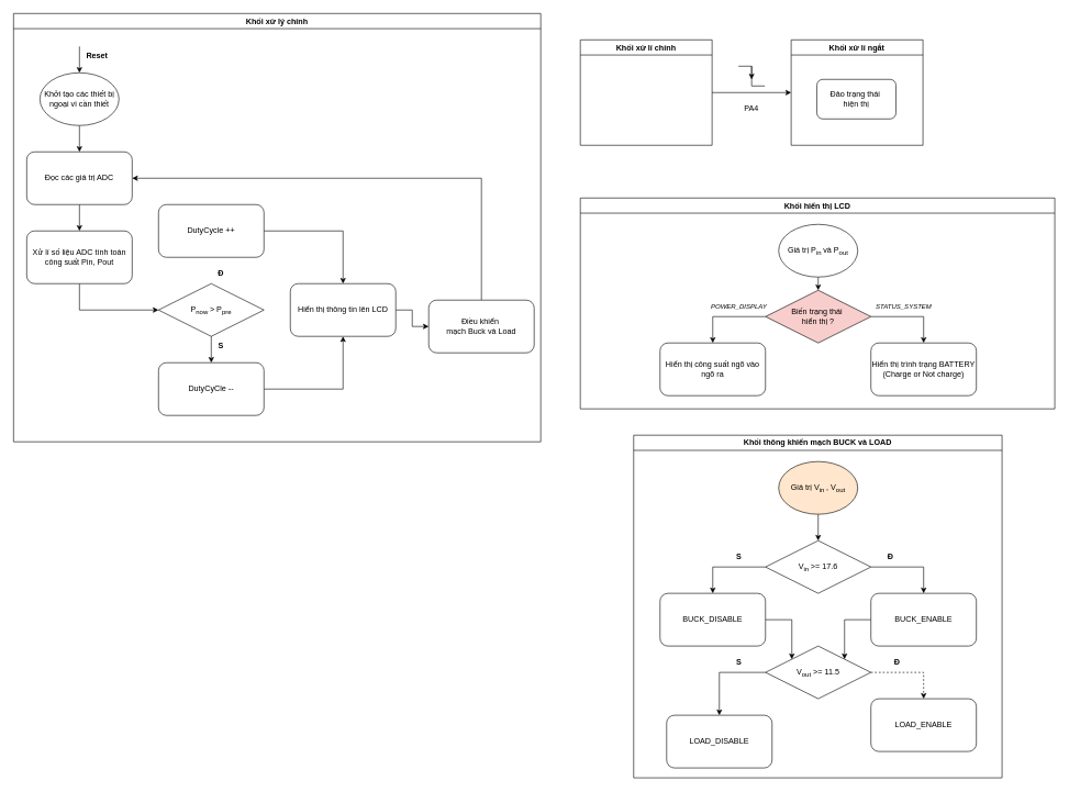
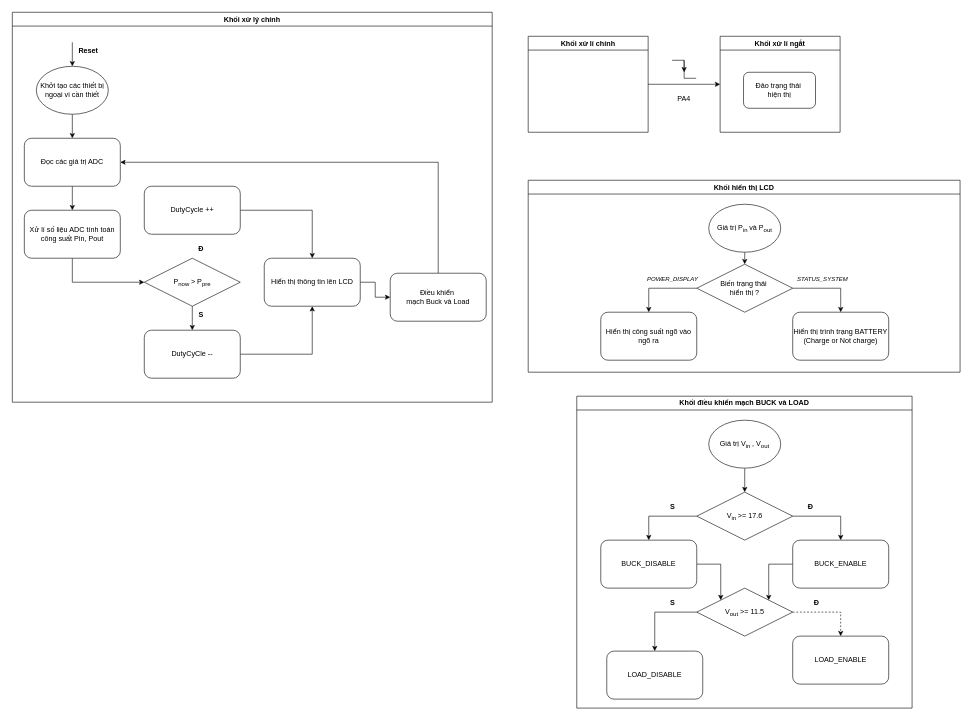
- <mxCell id="34" value="Biến trạng thái&amp;nbsp;&lt;div&gt;hiển thị ?&lt;/div&gt;" style="rhombus;whiteSpace=wrap;html=1;fillColor=#f8cecc;" vertex="1" parent="31"><mxGeometry x="281" y="140" width="160" height="80" as="geometry" /></mxCell>
+ <mxCell id="34" value="Biến trạng thái&amp;nbsp;&lt;div&gt;hiển thị ?&lt;/div&gt;" style="rhombus;whiteSpace=wrap;html=1;" vertex="1" parent="31"><mxGeometry x="281" y="140" width="160" height="80" as="geometry" /></mxCell>
- <mxCell id="59" value="Khối thông khiển mạch BUCK và LOAD" style="swimlane;whiteSpace=wrap;html=1;" vertex="1" parent="1"><mxGeometry x="961" y="660" width="559" height="520" as="geometry" /></mxCell>
+ <mxCell id="59" value="Khối điều khiển mạch BUCK và LOAD" style="swimlane;whiteSpace=wrap;html=1;" vertex="1" parent="1"><mxGeometry x="961" y="660" width="559" height="520" as="geometry" /></mxCell>
- <mxCell id="42" value="Giá trị V&lt;sub&gt;in &lt;/sub&gt;, V&lt;sub&gt;out&lt;/sub&gt;" style="ellipse;whiteSpace=wrap;html=1;fillColor=#ffe6cc;" vertex="1" parent="1"><mxGeometry x="1181" y="700" width="120" height="80" as="geometry" /></mxCell>
+ <mxCell id="42" value="Giá trị V&lt;sub&gt;in &lt;/sub&gt;, V&lt;sub&gt;out&lt;/sub&gt;" style="ellipse;whiteSpace=wrap;html=1;" vertex="1" parent="1"><mxGeometry x="1181" y="700" width="120" height="80" as="geometry" /></mxCell>
